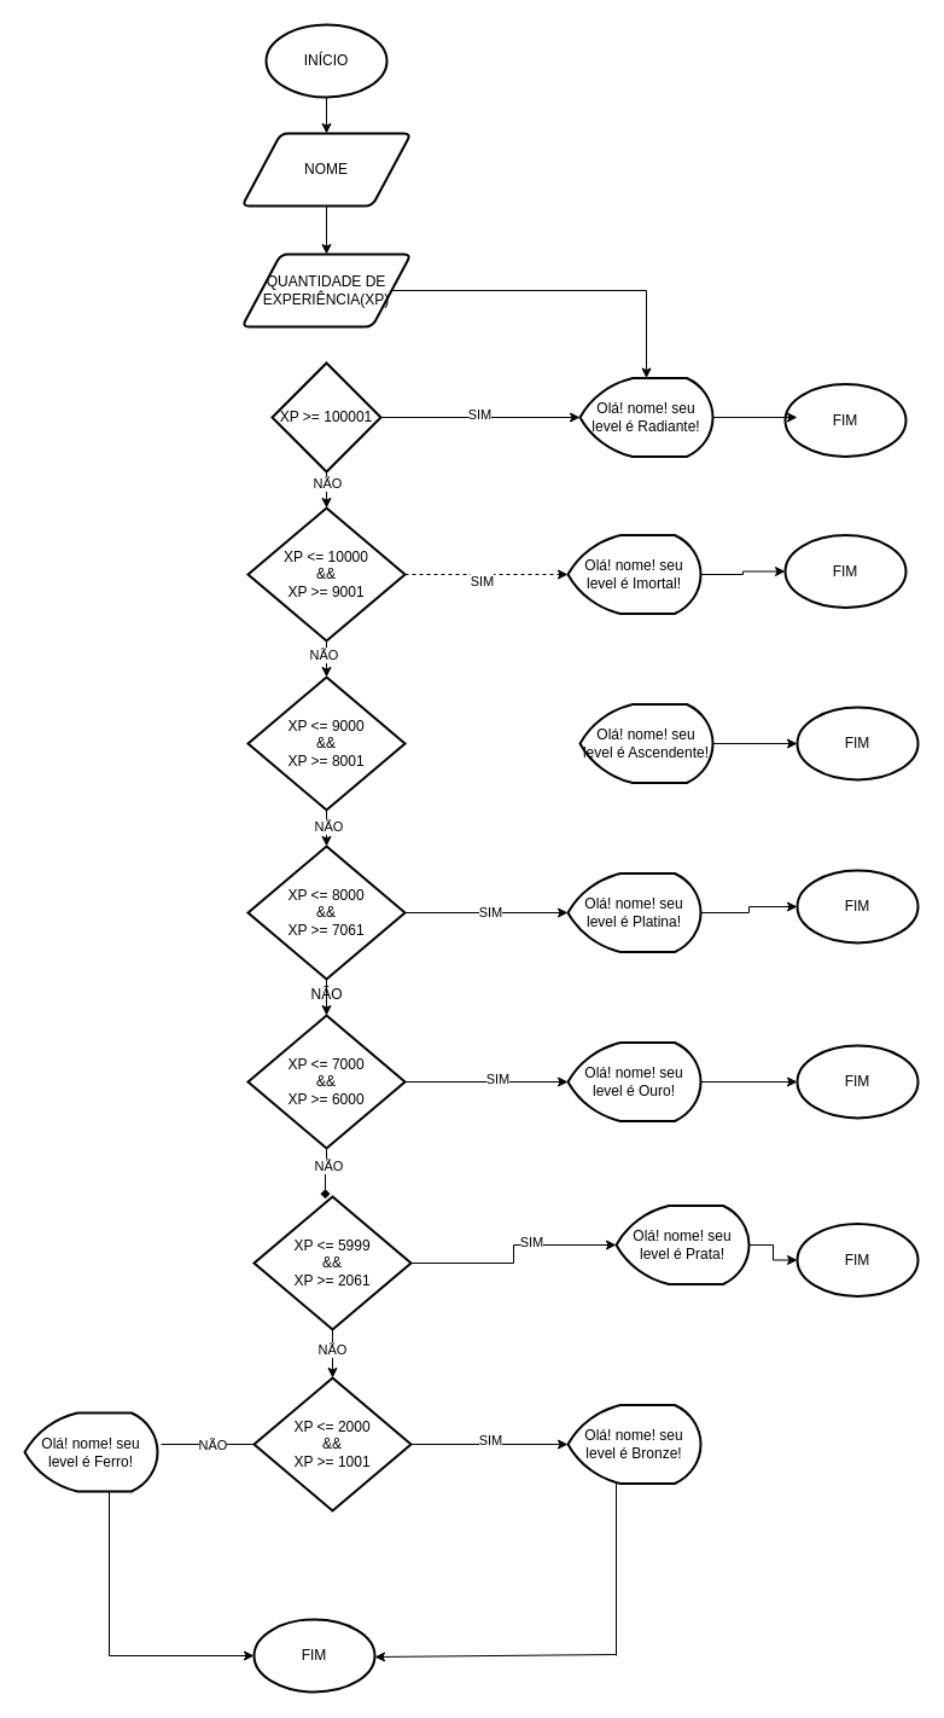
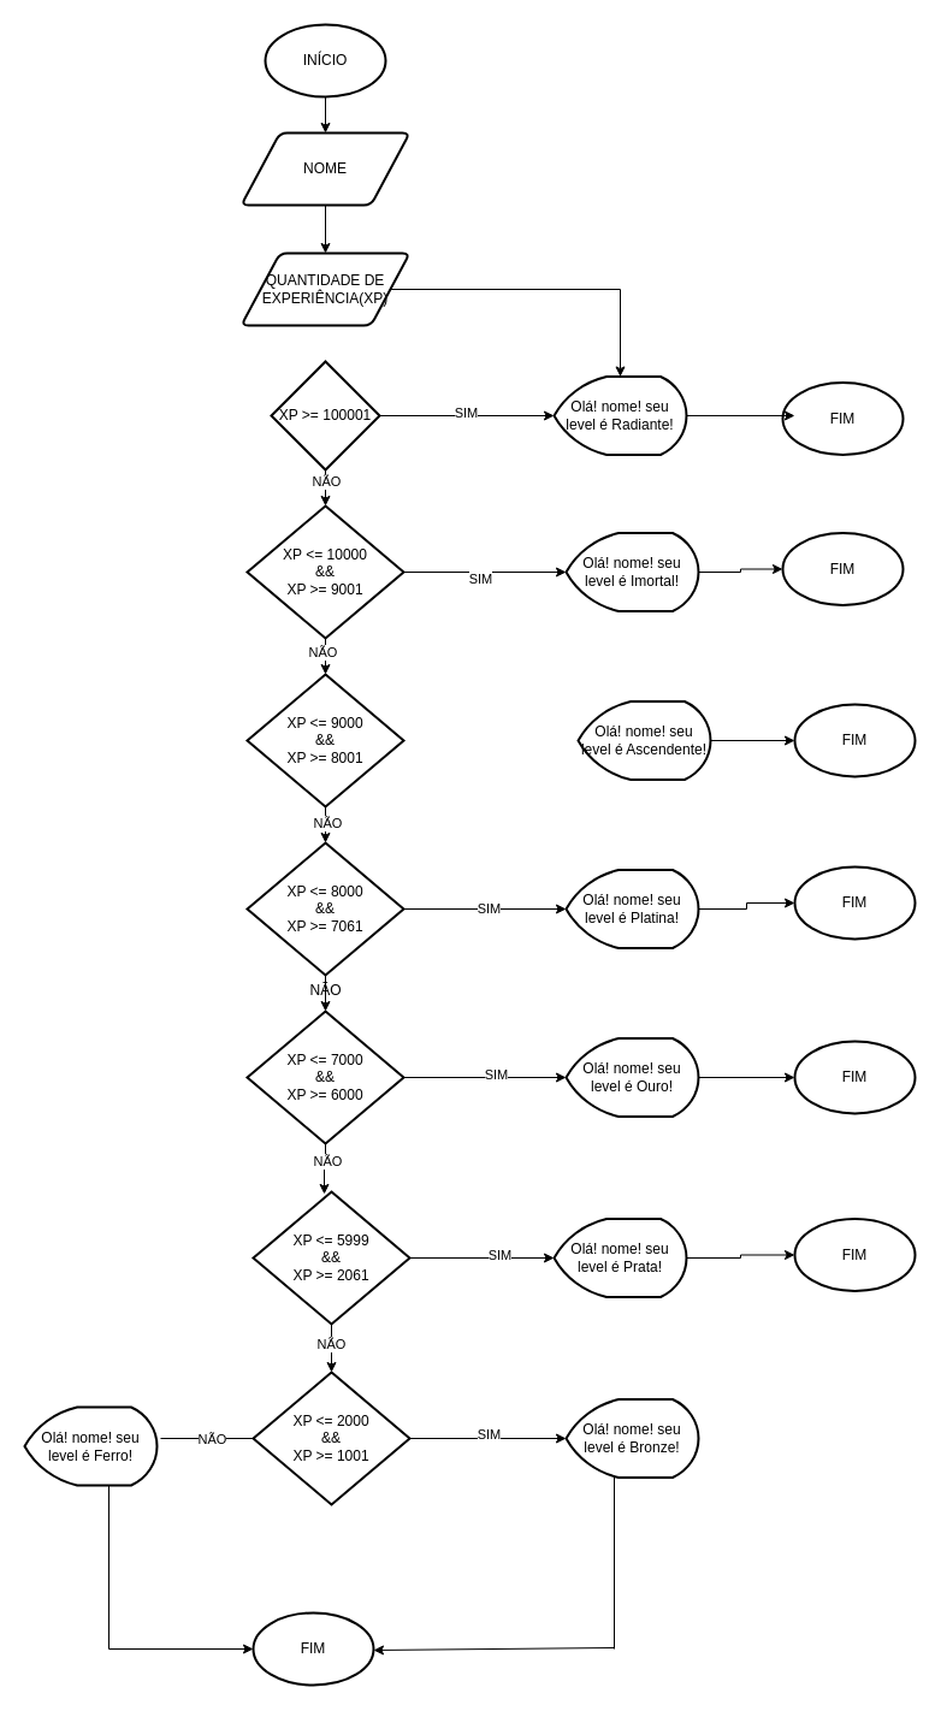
- <mxCell id="17" value="Olá! nome! seu level é Radiante!" style="strokeWidth=2;html=1;shape=mxgraph.flowchart.display;whiteSpace=wrap;" vertex="1" parent="1"><mxGeometry x="480" y="312.5" width="110" height="65" as="geometry" /></mxCell>
+ <mxCell id="17" value="Olá! nome! seu level é Radiante!" style="strokeWidth=2;html=1;shape=mxgraph.flowchart.display;whiteSpace=wrap;" vertex="1" parent="1"><mxGeometry x="460" y="312.5" width="110" height="65" as="geometry" /></mxCell>
- <mxCell id="21" style="edgeStyle=orthogonalEdgeStyle;rounded=0;orthogonalLoop=1;jettySize=auto;html=1;entryX=0;entryY=0.5;entryDx=0;entryDy=0;entryPerimeter=0;dashed=1;" edge="1" parent="1" source="10" target="20"><mxGeometry relative="1" as="geometry" /></mxCell>
+ <mxCell id="21" style="edgeStyle=orthogonalEdgeStyle;rounded=0;orthogonalLoop=1;jettySize=auto;html=1;entryX=0;entryY=0.5;entryDx=0;entryDy=0;entryPerimeter=0;" edge="1" parent="1" source="10" target="20"><mxGeometry relative="1" as="geometry" /></mxCell>
- <mxCell id="36" style="edgeStyle=orthogonalEdgeStyle;rounded=0;orthogonalLoop=1;jettySize=auto;html=1;entryX=0.454;entryY=0.018;entryDx=0;entryDy=0;entryPerimeter=0;endArrow=diamond;" edge="1" parent="1" source="13" target="14"><mxGeometry relative="1" as="geometry" /></mxCell>
+ <mxCell id="36" style="edgeStyle=orthogonalEdgeStyle;rounded=0;orthogonalLoop=1;jettySize=auto;html=1;entryX=0.454;entryY=0.018;entryDx=0;entryDy=0;entryPerimeter=0;" edge="1" parent="1" source="13" target="14"><mxGeometry relative="1" as="geometry" /></mxCell>
- <mxCell id="38" value="Olá! nome! seu level é Prata!" style="strokeWidth=2;html=1;shape=mxgraph.flowchart.display;whiteSpace=wrap;" vertex="1" parent="1"><mxGeometry x="510" y="997.5" width="110" height="65" as="geometry" /></mxCell>
+ <mxCell id="38" value="Olá! nome! seu level é Prata!" style="strokeWidth=2;html=1;shape=mxgraph.flowchart.display;whiteSpace=wrap;" vertex="1" parent="1"><mxGeometry x="460" y="1012.5" width="110" height="65" as="geometry" /></mxCell>
